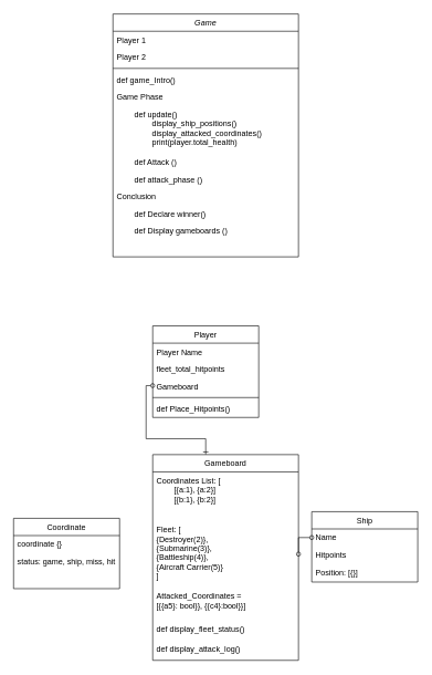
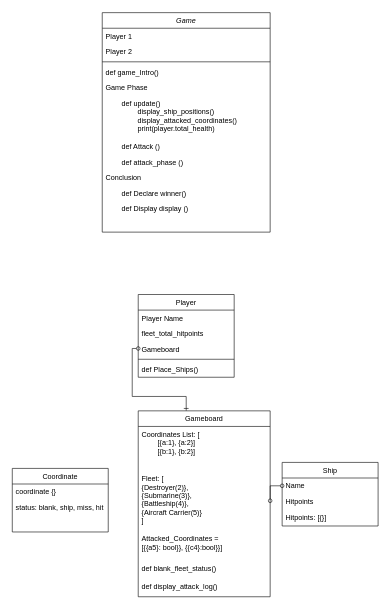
- <mxCell id="13" value="        def Display gameboards ()" style="text;align=left;verticalAlign=top;spacingLeft=4;spacingRight=4;overflow=hidden;rotatable=0;points=[[0,0.5],[1,0.5]];portConstraint=eastwest;" parent="2" vertex="1"><mxGeometry y="314" width="280" height="26" as="geometry" /></mxCell>
+ <mxCell id="13" value="        def Display display ()" style="text;align=left;verticalAlign=top;spacingLeft=4;spacingRight=4;overflow=hidden;rotatable=0;points=[[0,0.5],[1,0.5]];portConstraint=eastwest;" parent="2" vertex="1"><mxGeometry y="314" width="280" height="26" as="geometry" /></mxCell>
- <mxCell id="19" value="def Place_Hitpoints()" style="text;align=left;verticalAlign=top;spacingLeft=4;spacingRight=4;overflow=hidden;rotatable=0;points=[[0,0.5],[1,0.5]];portConstraint=eastwest;" parent="14" vertex="1"><mxGeometry y="112" width="160" height="26" as="geometry" /></mxCell>
+ <mxCell id="19" value="def Place_Ships()" style="text;align=left;verticalAlign=top;spacingLeft=4;spacingRight=4;overflow=hidden;rotatable=0;points=[[0,0.5],[1,0.5]];portConstraint=eastwest;" parent="14" vertex="1"><mxGeometry y="112" width="160" height="26" as="geometry" /></mxCell>
- <mxCell id="34" value="status: game, ship, miss, hit" style="text;align=left;verticalAlign=top;spacingLeft=4;spacingRight=4;overflow=hidden;rotatable=0;points=[[0,0.5],[1,0.5]];portConstraint=eastwest;rounded=0;shadow=0;html=0;" vertex="1" parent="32"><mxGeometry y="52" width="160" height="26" as="geometry" /></mxCell>
+ <mxCell id="34" value="status: blank, ship, miss, hit" style="text;align=left;verticalAlign=top;spacingLeft=4;spacingRight=4;overflow=hidden;rotatable=0;points=[[0,0.5],[1,0.5]];portConstraint=eastwest;rounded=0;shadow=0;html=0;" vertex="1" parent="32"><mxGeometry y="52" width="160" height="26" as="geometry" /></mxCell>
- <mxCell id="23" value="Position: [{}]" style="text;align=left;verticalAlign=top;spacingLeft=4;spacingRight=4;overflow=hidden;rotatable=0;points=[[0,0.5],[1,0.5]];portConstraint=eastwest;rounded=0;shadow=0;html=0;" parent="20" vertex="1"><mxGeometry y="78" width="160" height="26" as="geometry" /></mxCell>
+ <mxCell id="23" value="Hitpoints: [{}]" style="text;align=left;verticalAlign=top;spacingLeft=4;spacingRight=4;overflow=hidden;rotatable=0;points=[[0,0.5],[1,0.5]];portConstraint=eastwest;rounded=0;shadow=0;html=0;" parent="20" vertex="1"><mxGeometry y="78" width="160" height="26" as="geometry" /></mxCell>
- <mxCell id="29" value="def display_fleet_status()" style="text;align=left;verticalAlign=top;spacingLeft=4;spacingRight=4;overflow=hidden;rotatable=0;points=[[0,0.5],[1,0.5]];portConstraint=eastwest;" parent="25" vertex="1"><mxGeometry y="250" width="220" height="30" as="geometry" /></mxCell>
+ <mxCell id="29" value="def blank_fleet_status()" style="text;align=left;verticalAlign=top;spacingLeft=4;spacingRight=4;overflow=hidden;rotatable=0;points=[[0,0.5],[1,0.5]];portConstraint=eastwest;" parent="25" vertex="1"><mxGeometry y="250" width="220" height="30" as="geometry" /></mxCell>
